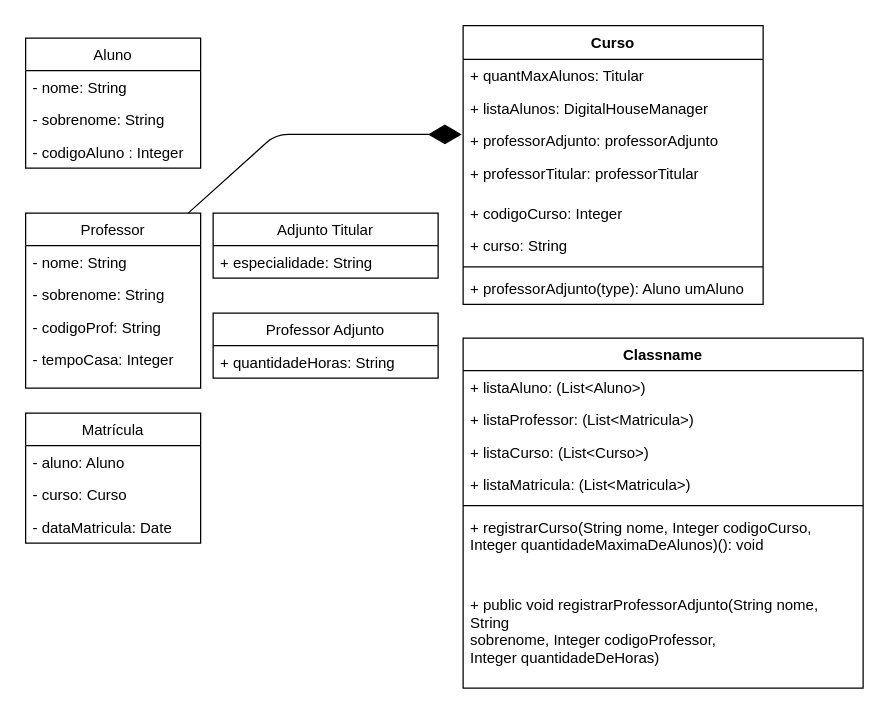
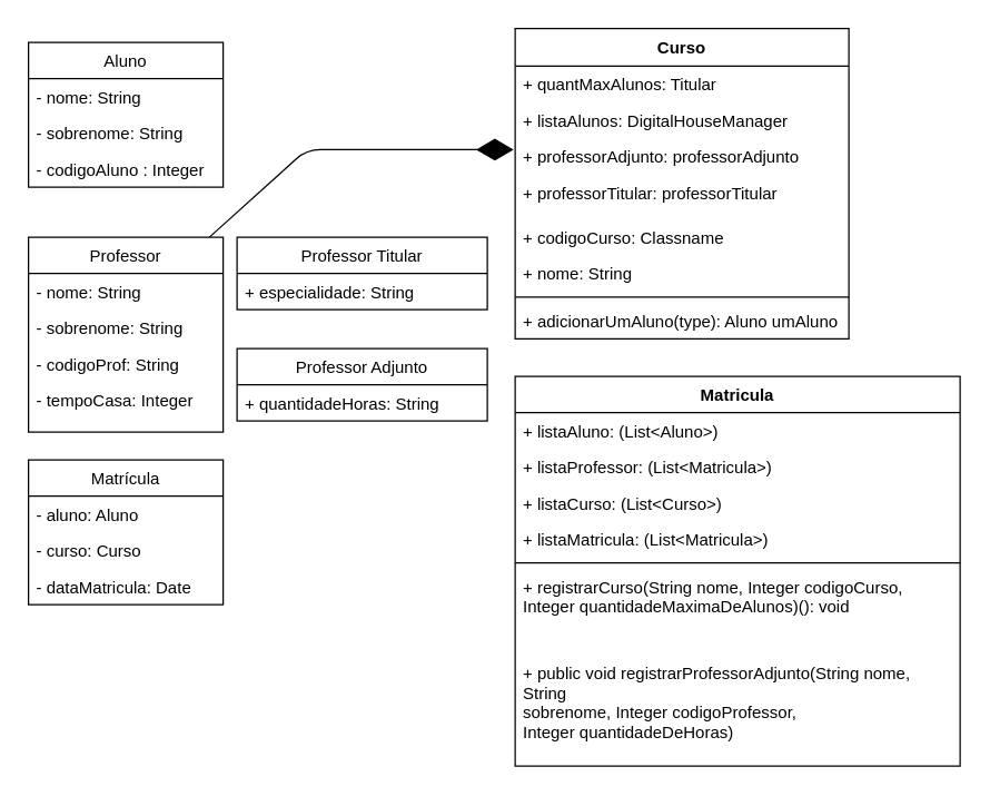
- <mxCell id="25" value="+ codigoCurso: Integer" style="text;strokeColor=none;fillColor=none;align=left;verticalAlign=top;spacingLeft=4;spacingRight=4;overflow=hidden;rotatable=0;points=[[0,0.5],[1,0.5]];portConstraint=eastwest;" vertex="1" parent="20"><mxGeometry y="137" width="240" height="26" as="geometry" /></mxCell>
+ <mxCell id="25" value="+ codigoCurso: Classname" style="text;strokeColor=none;fillColor=none;align=left;verticalAlign=top;spacingLeft=4;spacingRight=4;overflow=hidden;rotatable=0;points=[[0,0.5],[1,0.5]];portConstraint=eastwest;" vertex="1" parent="20"><mxGeometry y="137" width="240" height="26" as="geometry" /></mxCell>
- <mxCell id="13" value="Adjunto Titular" style="swimlane;fontStyle=0;childLayout=stackLayout;horizontal=1;startSize=26;fillColor=none;horizontalStack=0;resizeParent=1;resizeParentMax=0;resizeLast=0;collapsible=1;marginBottom=0;" vertex="1" parent="1"><mxGeometry x="170" y="170" width="180" height="52" as="geometry" /></mxCell>
+ <mxCell id="13" value="Professor Titular" style="swimlane;fontStyle=0;childLayout=stackLayout;horizontal=1;startSize=26;fillColor=none;horizontalStack=0;resizeParent=1;resizeParentMax=0;resizeLast=0;collapsible=1;marginBottom=0;" vertex="1" parent="1"><mxGeometry x="170" y="170" width="180" height="52" as="geometry" /></mxCell>
- <mxCell id="26" value="+ curso: String" style="text;strokeColor=none;fillColor=none;align=left;verticalAlign=top;spacingLeft=4;spacingRight=4;overflow=hidden;rotatable=0;points=[[0,0.5],[1,0.5]];portConstraint=eastwest;" vertex="1" parent="20"><mxGeometry y="163" width="240" height="26" as="geometry" /></mxCell>
+ <mxCell id="26" value="+ nome: String" style="text;strokeColor=none;fillColor=none;align=left;verticalAlign=top;spacingLeft=4;spacingRight=4;overflow=hidden;rotatable=0;points=[[0,0.5],[1,0.5]];portConstraint=eastwest;" vertex="1" parent="20"><mxGeometry y="163" width="240" height="26" as="geometry" /></mxCell>
- <mxCell id="28" value="+ professorAdjunto(type): Aluno umAluno" style="text;strokeColor=none;fillColor=none;align=left;verticalAlign=top;spacingLeft=4;spacingRight=4;overflow=hidden;rotatable=0;points=[[0,0.5],[1,0.5]];portConstraint=eastwest;" vertex="1" parent="20"><mxGeometry y="197" width="240" height="26" as="geometry" /></mxCell>
+ <mxCell id="28" value="+ adicionarUmAluno(type): Aluno umAluno" style="text;strokeColor=none;fillColor=none;align=left;verticalAlign=top;spacingLeft=4;spacingRight=4;overflow=hidden;rotatable=0;points=[[0,0.5],[1,0.5]];portConstraint=eastwest;" vertex="1" parent="20"><mxGeometry y="197" width="240" height="26" as="geometry" /></mxCell>
- <mxCell id="29" value="Classname" style="swimlane;fontStyle=1;align=center;verticalAlign=top;childLayout=stackLayout;horizontal=1;startSize=26;horizontalStack=0;resizeParent=1;resizeParentMax=0;resizeLast=0;collapsible=1;marginBottom=0;" vertex="1" parent="1"><mxGeometry x="370" y="270" width="320" height="280" as="geometry" /></mxCell>
+ <mxCell id="29" value="Matricula" style="swimlane;fontStyle=1;align=center;verticalAlign=top;childLayout=stackLayout;horizontal=1;startSize=26;horizontalStack=0;resizeParent=1;resizeParentMax=0;resizeLast=0;collapsible=1;marginBottom=0;" vertex="1" parent="1"><mxGeometry x="370" y="270" width="320" height="280" as="geometry" /></mxCell>
